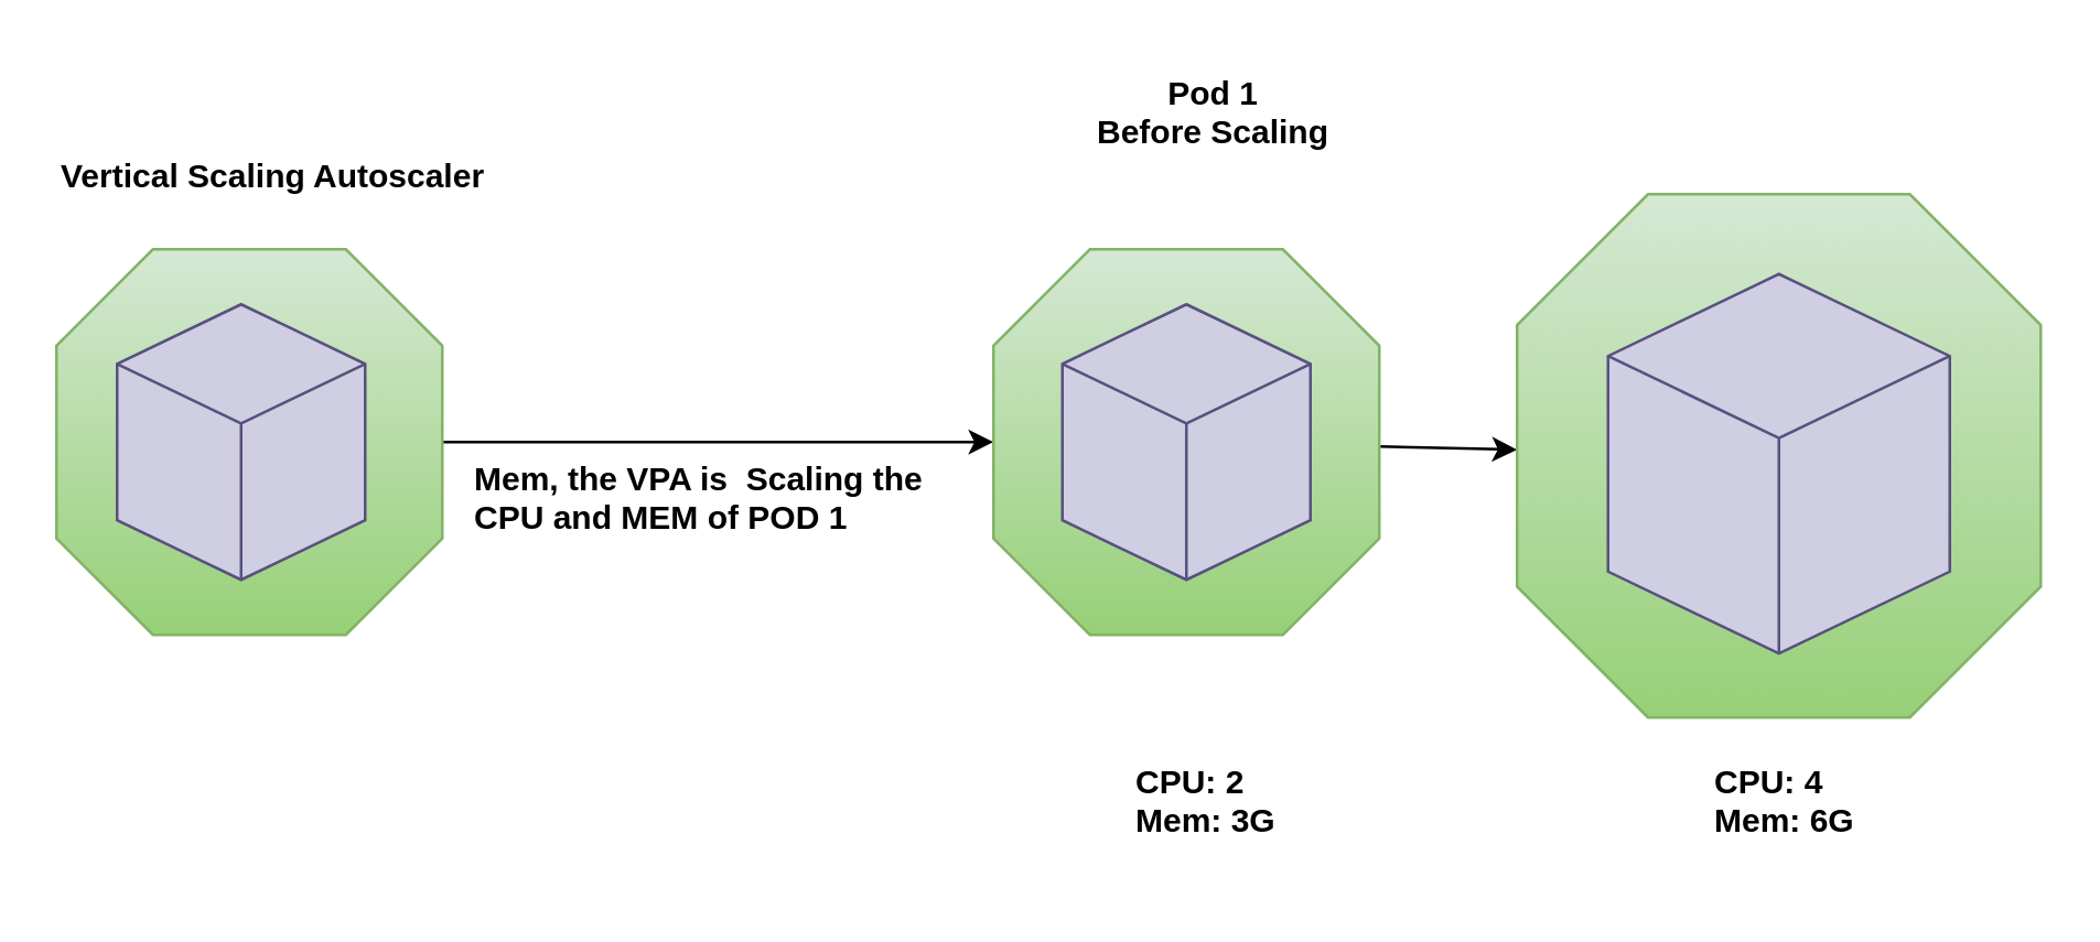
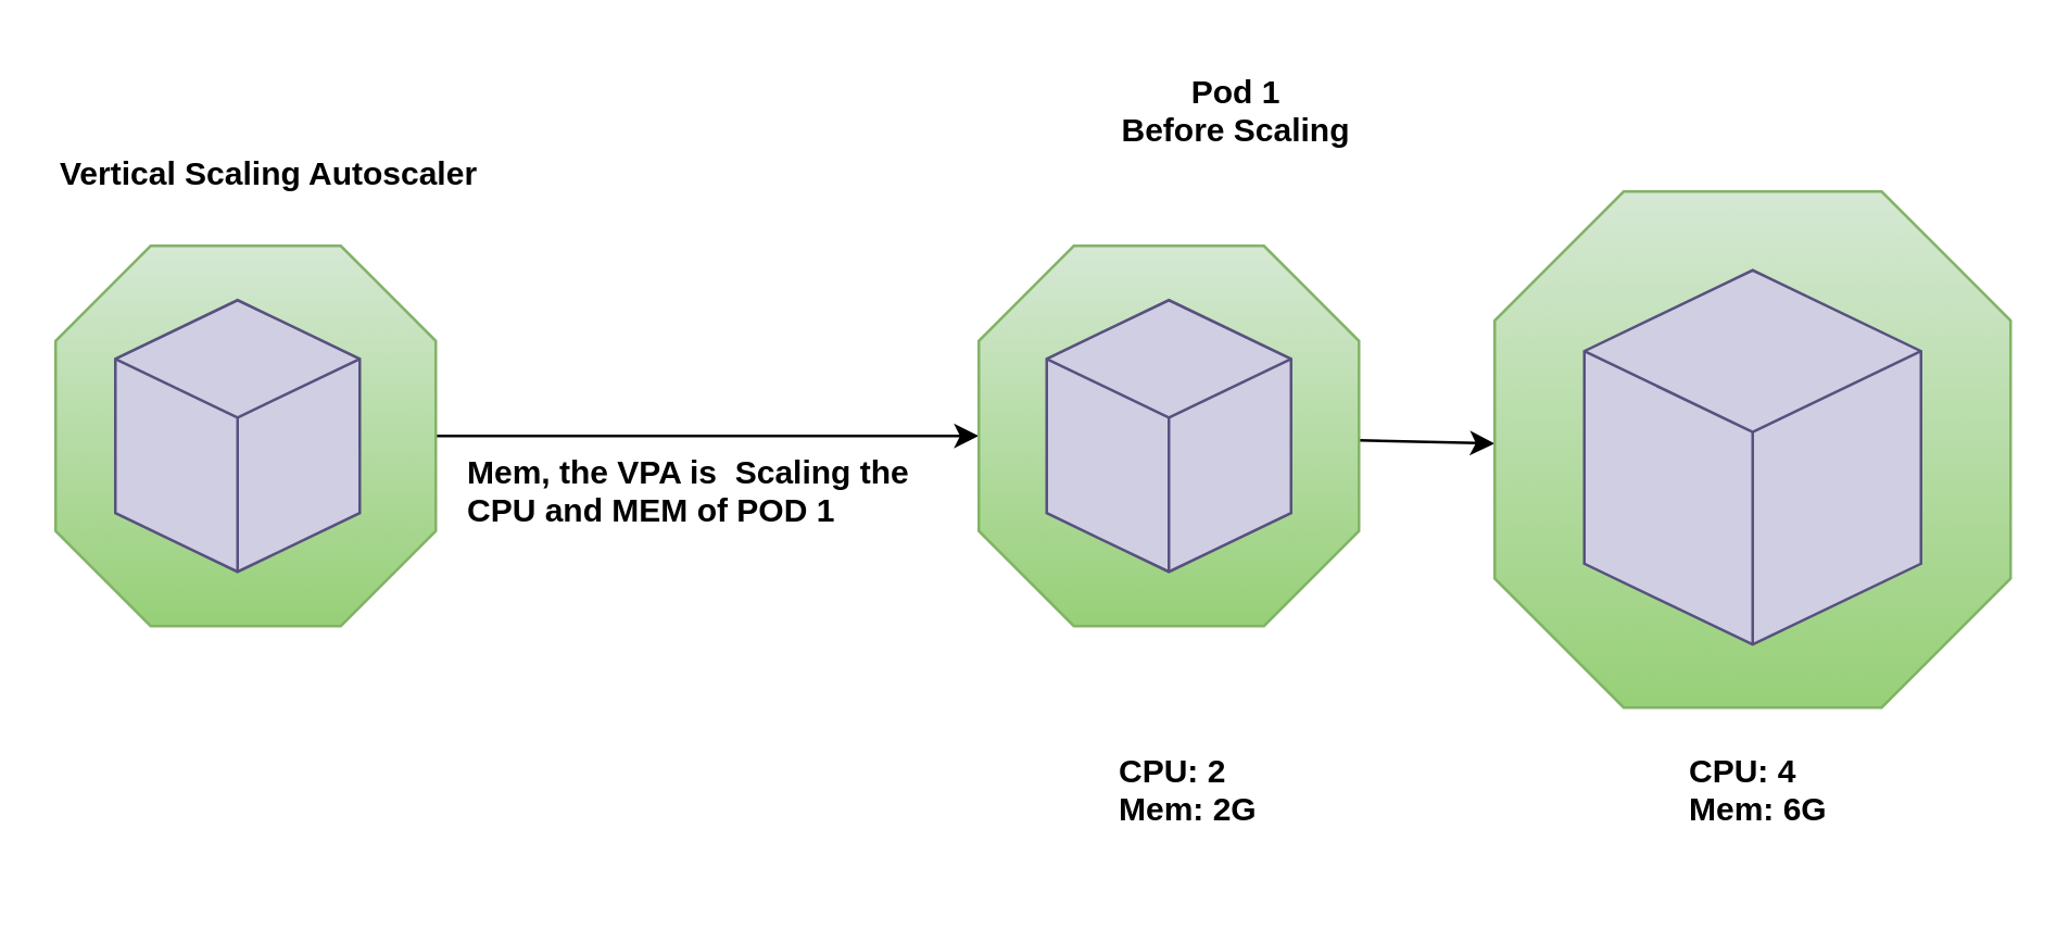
- <mxCell id="13" value="&lt;b style=&quot;border-color: rgb(0, 0, 0); color: rgb(0, 0, 0); font-family: Helvetica; font-size: 12px; font-style: normal; font-variant-ligatures: normal; font-variant-caps: normal; letter-spacing: normal; orphans: 2; text-indent: 0px; text-transform: none; widows: 2; word-spacing: 0px; -webkit-text-stroke-width: 0px; text-decoration-thickness: initial; text-decoration-style: initial; text-decoration-color: initial; background-color: rgb(255, 255, 255);&quot;&gt;Pod 1&lt;br style=&quot;border-color: rgb(0, 0, 0);&quot;&gt;Before Scaling&lt;/b&gt;" style="text;whiteSpace=wrap;html=1;fontColor=#000000;align=center;" vertex="1" parent="1"><mxGeometry x="380" y="20" width="120" height="50" as="geometry" /></mxCell>
+ <mxCell id="13" value="&lt;b style=&quot;border-color: rgb(0, 0, 0); color: rgb(0, 0, 0); font-family: Helvetica; font-size: 12px; font-style: normal; font-variant-ligatures: normal; font-variant-caps: normal; letter-spacing: normal; orphans: 2; text-indent: 0px; text-transform: none; widows: 2; word-spacing: 0px; -webkit-text-stroke-width: 0px; text-decoration-thickness: initial; text-decoration-style: initial; text-decoration-color: initial; background-color: rgb(255, 255, 255);&quot;&gt;Pod 1&lt;br style=&quot;border-color: rgb(0, 0, 0);&quot;&gt;Before Scaling&lt;/b&gt;" style="text;whiteSpace=wrap;html=1;fontColor=#000000;align=center;" vertex="1" parent="1"><mxGeometry x="395" y="20" width="120" height="50" as="geometry" /></mxCell>
- <mxCell id="12" value="&lt;b style=&quot;border-color: rgb(0, 0, 0); color: rgb(0, 0, 0); font-family: Helvetica; font-size: 12px; font-style: normal; font-variant-ligatures: normal; font-variant-caps: normal; letter-spacing: normal; orphans: 2; text-align: center; text-indent: 0px; text-transform: none; widows: 2; word-spacing: 0px; -webkit-text-stroke-width: 0px; text-decoration-thickness: initial; text-decoration-style: initial; text-decoration-color: initial; background-color: rgb(255, 255, 255);&quot;&gt;CPU: 2&lt;br style=&quot;border-color: rgb(0, 0, 0);&quot;&gt;Mem: 3G&lt;/b&gt;" style="text;whiteSpace=wrap;html=1;fontColor=#000000;" vertex="1" parent="1"><mxGeometry x="410" y="270" width="80" height="50" as="geometry" /></mxCell>
+ <mxCell id="12" value="&lt;b style=&quot;border-color: rgb(0, 0, 0); color: rgb(0, 0, 0); font-family: Helvetica; font-size: 12px; font-style: normal; font-variant-ligatures: normal; font-variant-caps: normal; letter-spacing: normal; orphans: 2; text-align: center; text-indent: 0px; text-transform: none; widows: 2; word-spacing: 0px; -webkit-text-stroke-width: 0px; text-decoration-thickness: initial; text-decoration-style: initial; text-decoration-color: initial; background-color: rgb(255, 255, 255);&quot;&gt;CPU: 2&lt;br style=&quot;border-color: rgb(0, 0, 0);&quot;&gt;Mem: 2G&lt;/b&gt;" style="text;whiteSpace=wrap;html=1;fontColor=#000000;" vertex="1" parent="1"><mxGeometry x="410" y="270" width="80" height="50" as="geometry" /></mxCell>
